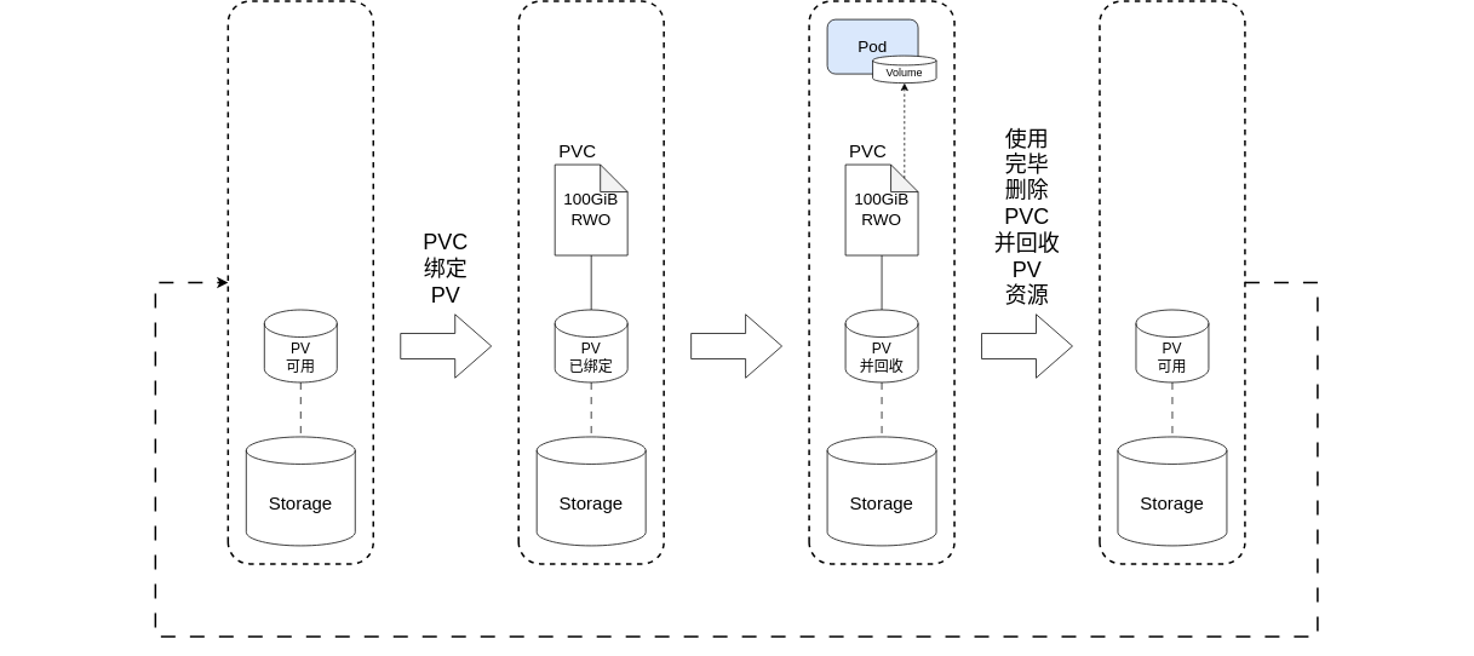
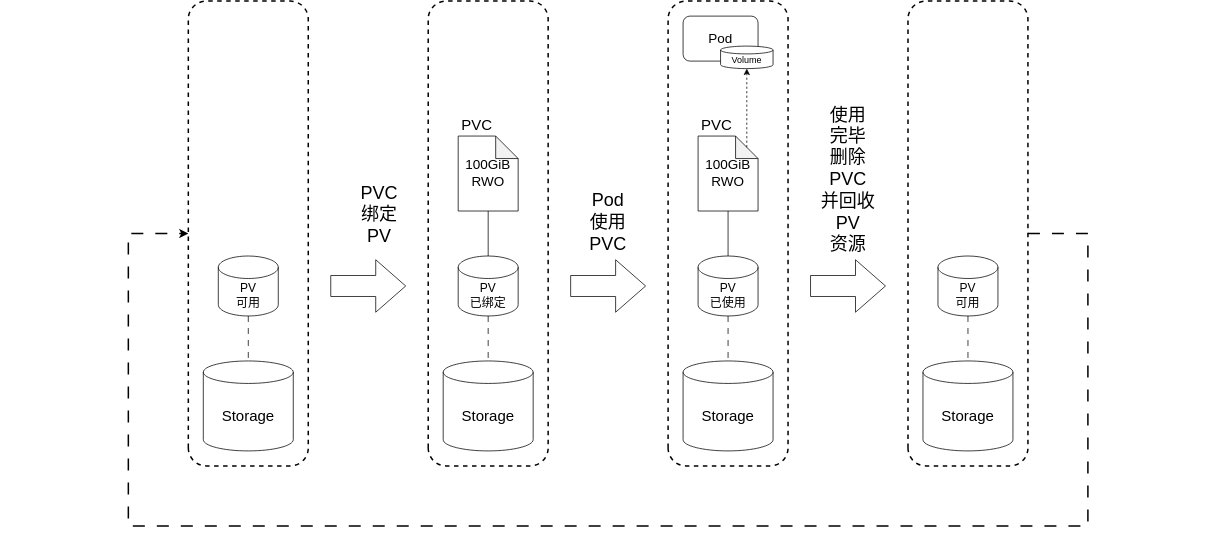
- <mxCell id="21" value="Pod" style="rounded=1;whiteSpace=wrap;html=1;fontSize=18;fillColor=#dae8fc;" vertex="1" parent="1"><mxGeometry x="910" y="20" width="100" height="60" as="geometry" /></mxCell>
+ <mxCell id="21" value="Pod" style="rounded=1;whiteSpace=wrap;html=1;fontSize=18;" vertex="1" parent="1"><mxGeometry x="910" y="20" width="100" height="60" as="geometry" /></mxCell>
- <mxCell id="9" value="PVC&lt;br style=&quot;font-size: 24px;&quot;&gt;绑定&lt;br style=&quot;font-size: 24px;&quot;&gt;PV" style="text;html=1;strokeColor=none;fillColor=none;align=center;verticalAlign=middle;whiteSpace=wrap;rounded=0;fontSize=24;" vertex="1" parent="1"><mxGeometry x="450" y="245" width="80" height="100" as="geometry" /></mxCell>
+ <mxCell id="9" value="PVC&lt;br style=&quot;font-size: 24px;&quot;&gt;绑定&lt;br style=&quot;font-size: 24px;&quot;&gt;PV" style="text;html=1;strokeColor=none;fillColor=none;align=center;verticalAlign=middle;whiteSpace=wrap;rounded=0;fontSize=24;" vertex="1" parent="1"><mxGeometry x="465" y="235" width="80" height="100" as="geometry" /></mxCell>
+ <mxCell id="14" value="Pod&lt;br style=&quot;font-size: 24px;&quot;&gt;使用PVC" style="text;html=1;strokeColor=none;fillColor=none;align=center;verticalAlign=middle;whiteSpace=wrap;rounded=0;fontSize=24;" vertex="1" parent="1"><mxGeometry x="770" y="245" width="80" height="100" as="geometry" /></mxCell>
- <mxCell id="17" value="PV&lt;br style=&quot;font-size: 16px;&quot;&gt;并回收" style="shape=cylinder3;whiteSpace=wrap;html=1;boundedLbl=1;backgroundOutline=1;size=15;fontSize=16;" vertex="1" parent="1"><mxGeometry x="930" y="340" width="80" height="80" as="geometry" /></mxCell>
+ <mxCell id="17" value="PV&lt;br style=&quot;font-size: 16px;&quot;&gt;已使用" style="shape=cylinder3;whiteSpace=wrap;html=1;boundedLbl=1;backgroundOutline=1;size=15;fontSize=16;" vertex="1" parent="1"><mxGeometry x="930" y="340" width="80" height="80" as="geometry" /></mxCell>
